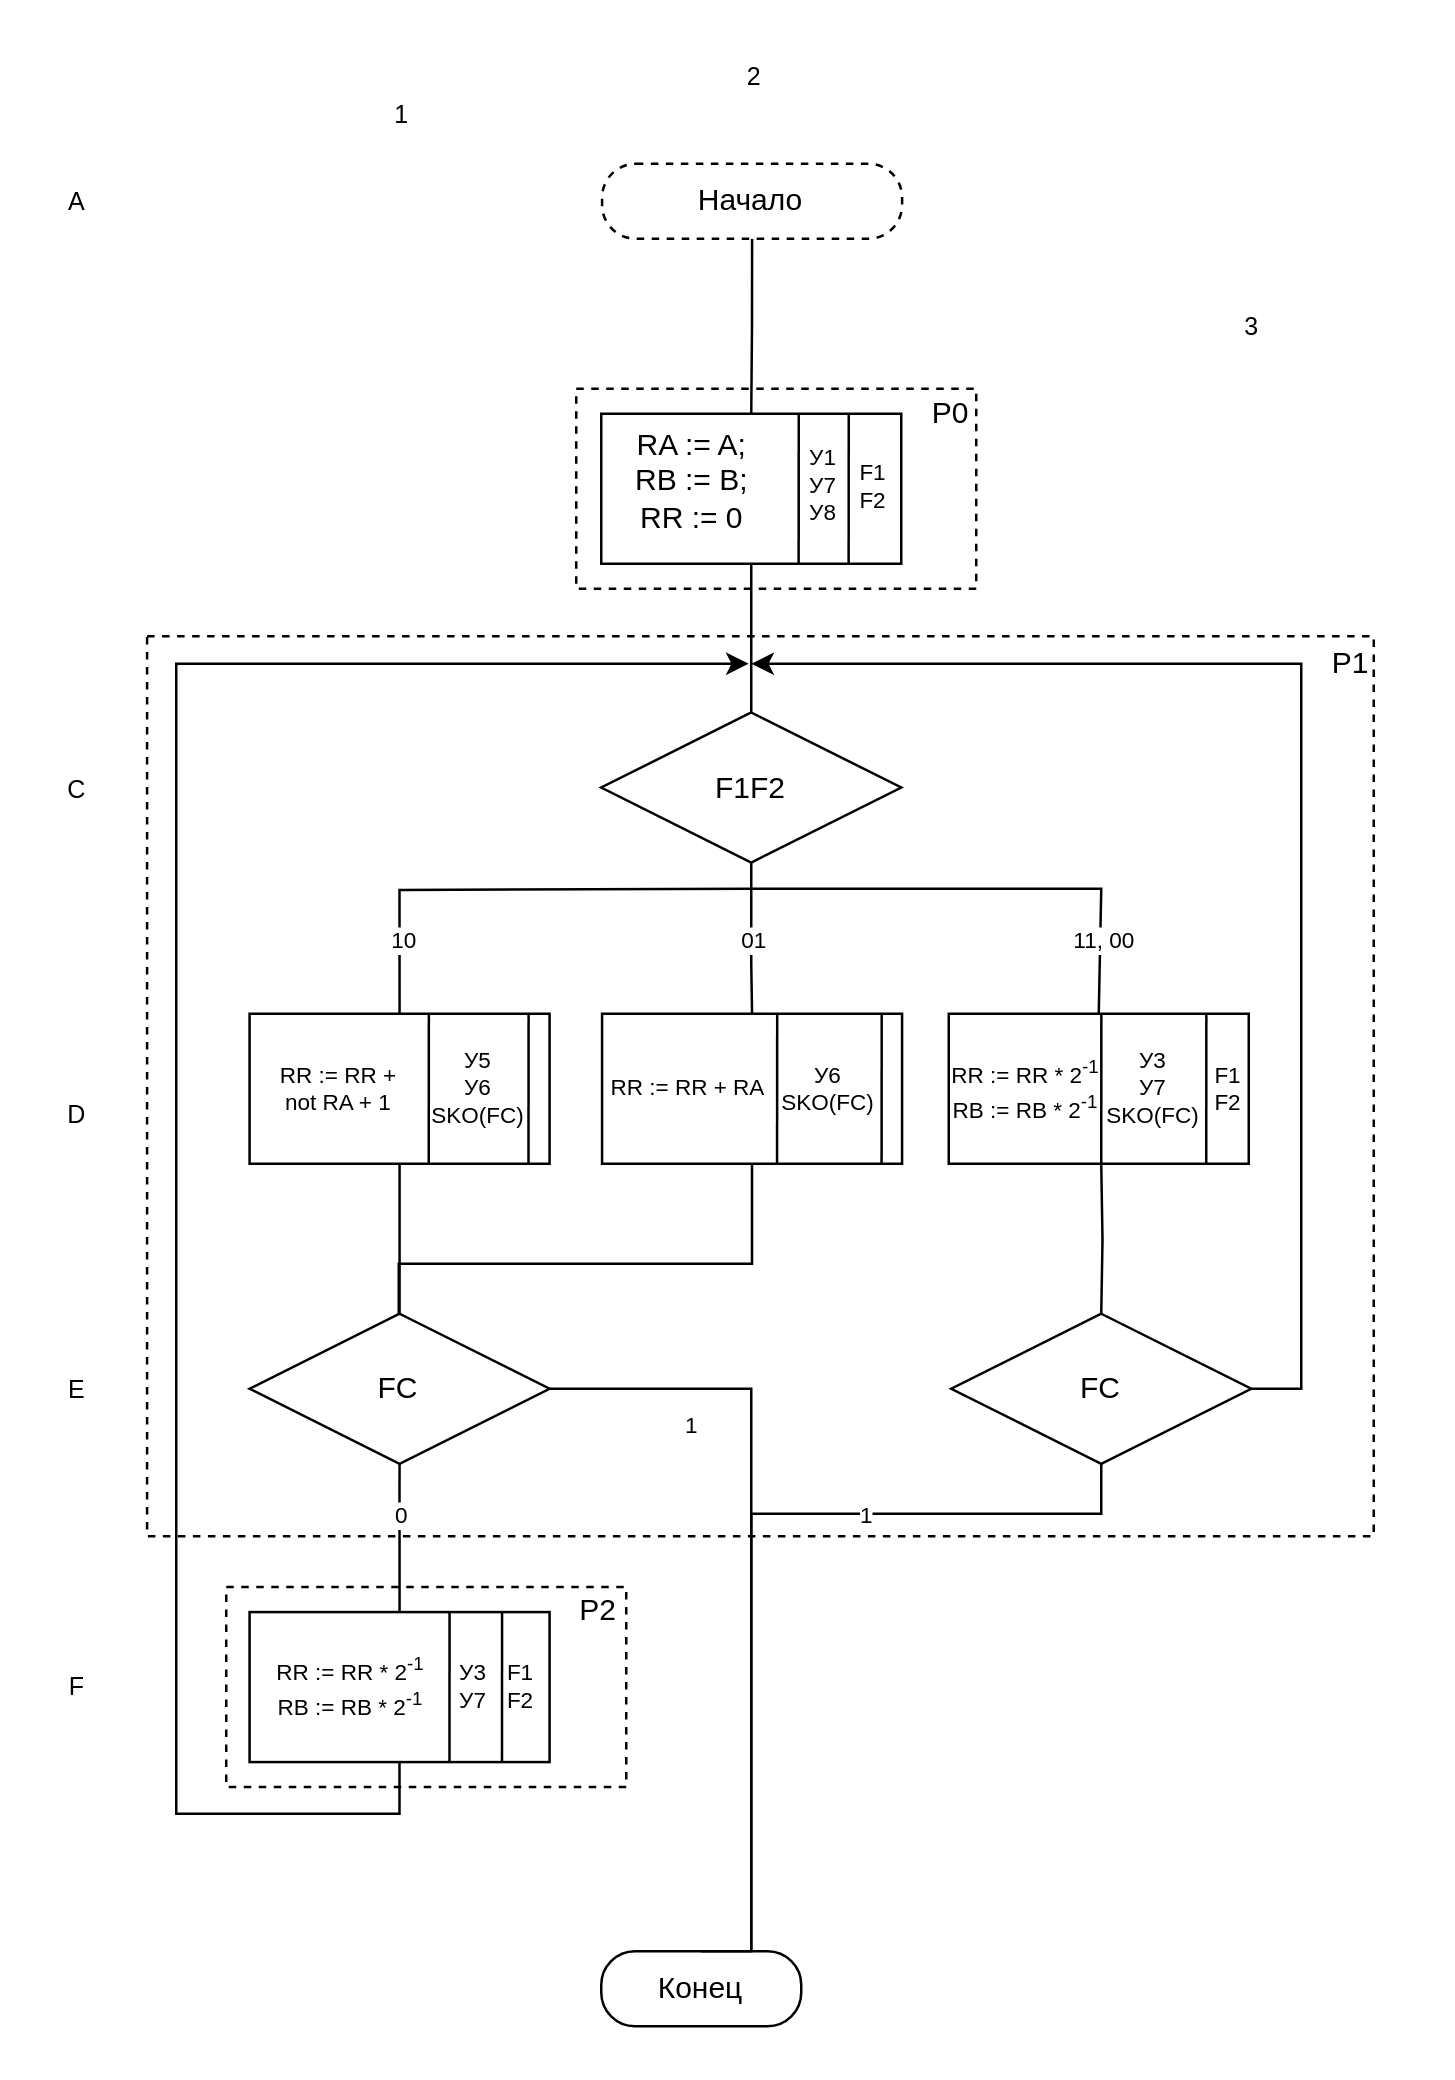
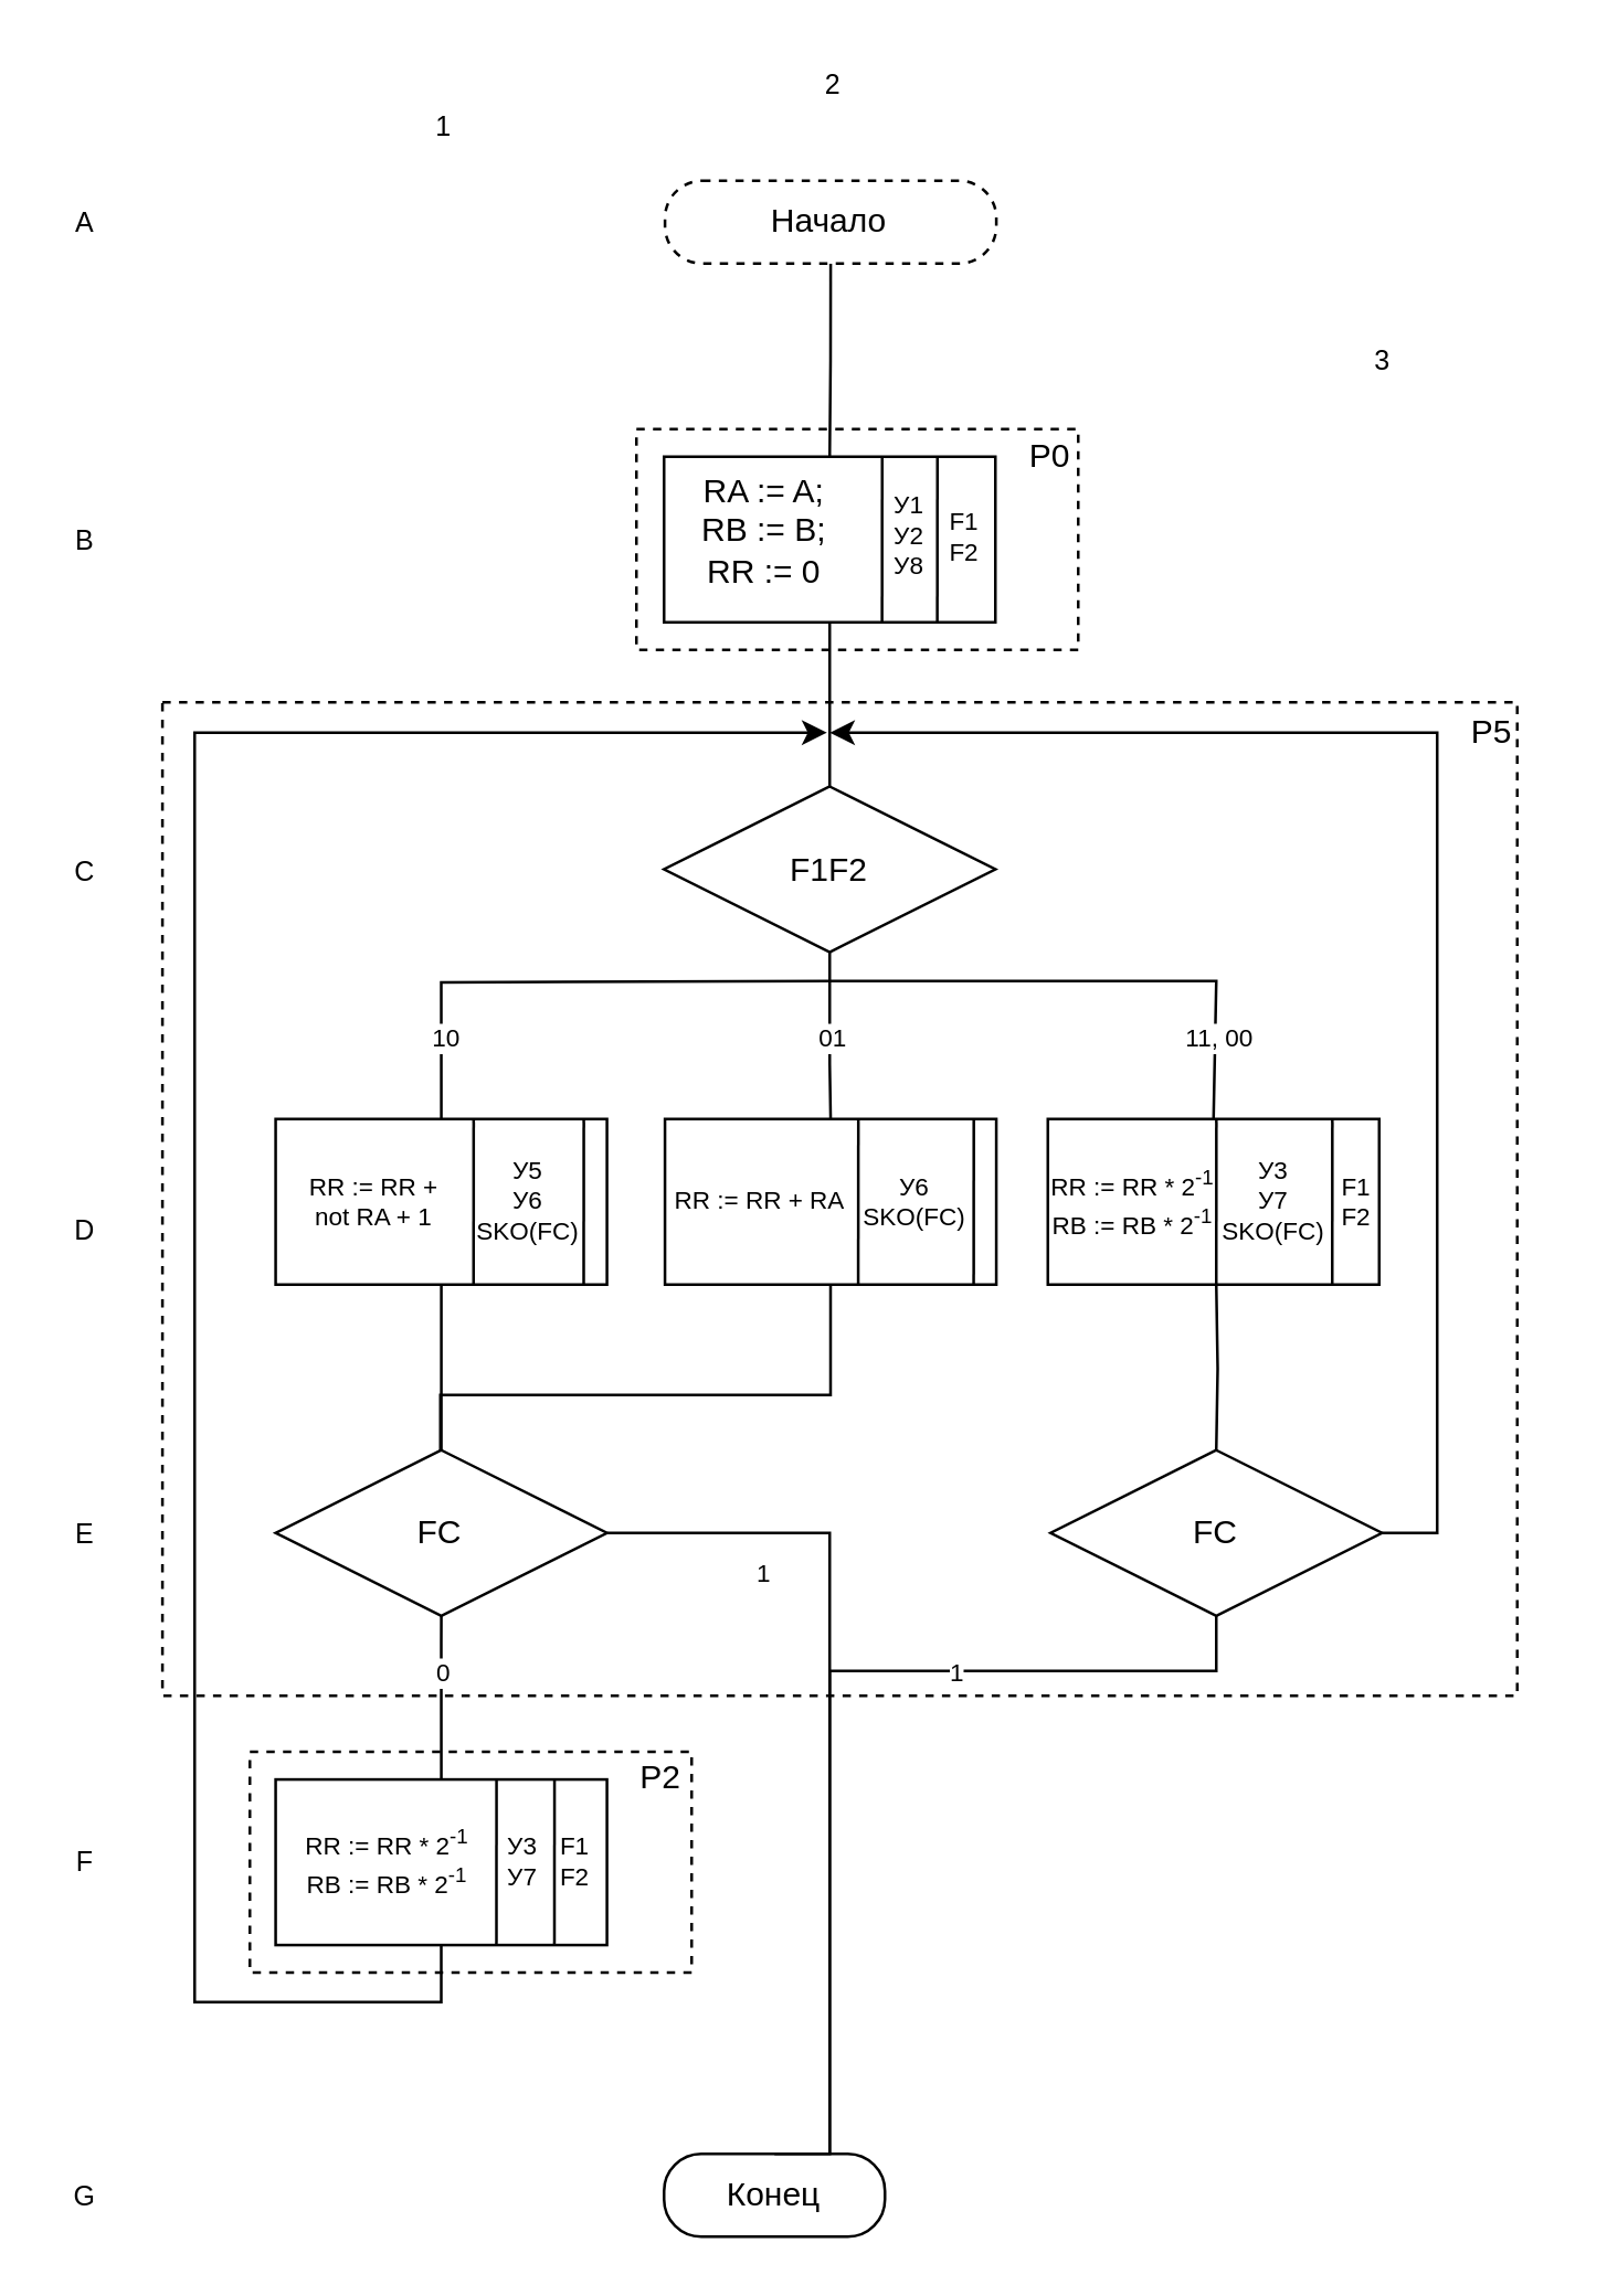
- <mxCell id="38" value="У1&lt;br&gt;У7&lt;br&gt;У8&lt;br&gt;" style="text;html=1;strokeColor=none;fillColor=none;align=center;verticalAlign=middle;whiteSpace=wrap;rounded=0;fontSize=9;" parent="33" vertex="1"><mxGeometry x="84" y="19" width="10" height="20" as="geometry" /></mxCell>
+ <mxCell id="38" value="У1&lt;br&gt;У2&lt;br&gt;У8&lt;br&gt;" style="text;html=1;strokeColor=none;fillColor=none;align=center;verticalAlign=middle;whiteSpace=wrap;rounded=0;fontSize=9;" parent="33" vertex="1"><mxGeometry x="84" y="19" width="10" height="20" as="geometry" /></mxCell>
+ <mxCell id="71" value="B" style="text;html=1;align=center;verticalAlign=middle;resizable=0;points=[];autosize=1;fontSize=10;" parent="1" vertex="1"><mxGeometry x="20" y="185" width="20" height="20" as="geometry" /></mxCell>
- <mxCell id="30" value="P1" style="text;html=1;strokeColor=none;fillColor=none;align=center;verticalAlign=middle;whiteSpace=wrap;rounded=0;dashed=1;" parent="1" vertex="1"><mxGeometry x="520" y="255" width="40" height="20" as="geometry" /></mxCell>
+ <mxCell id="30" value="P5" style="text;html=1;strokeColor=none;fillColor=none;align=center;verticalAlign=middle;whiteSpace=wrap;rounded=0;dashed=1;" parent="1" vertex="1"><mxGeometry x="520" y="255" width="40" height="20" as="geometry" /></mxCell>
+ <mxCell id="76" value="G" style="text;html=1;align=center;verticalAlign=middle;resizable=0;points=[];autosize=1;fontSize=10;" parent="1" vertex="1"><mxGeometry x="20" y="785" width="20" height="20" as="geometry" /></mxCell>
